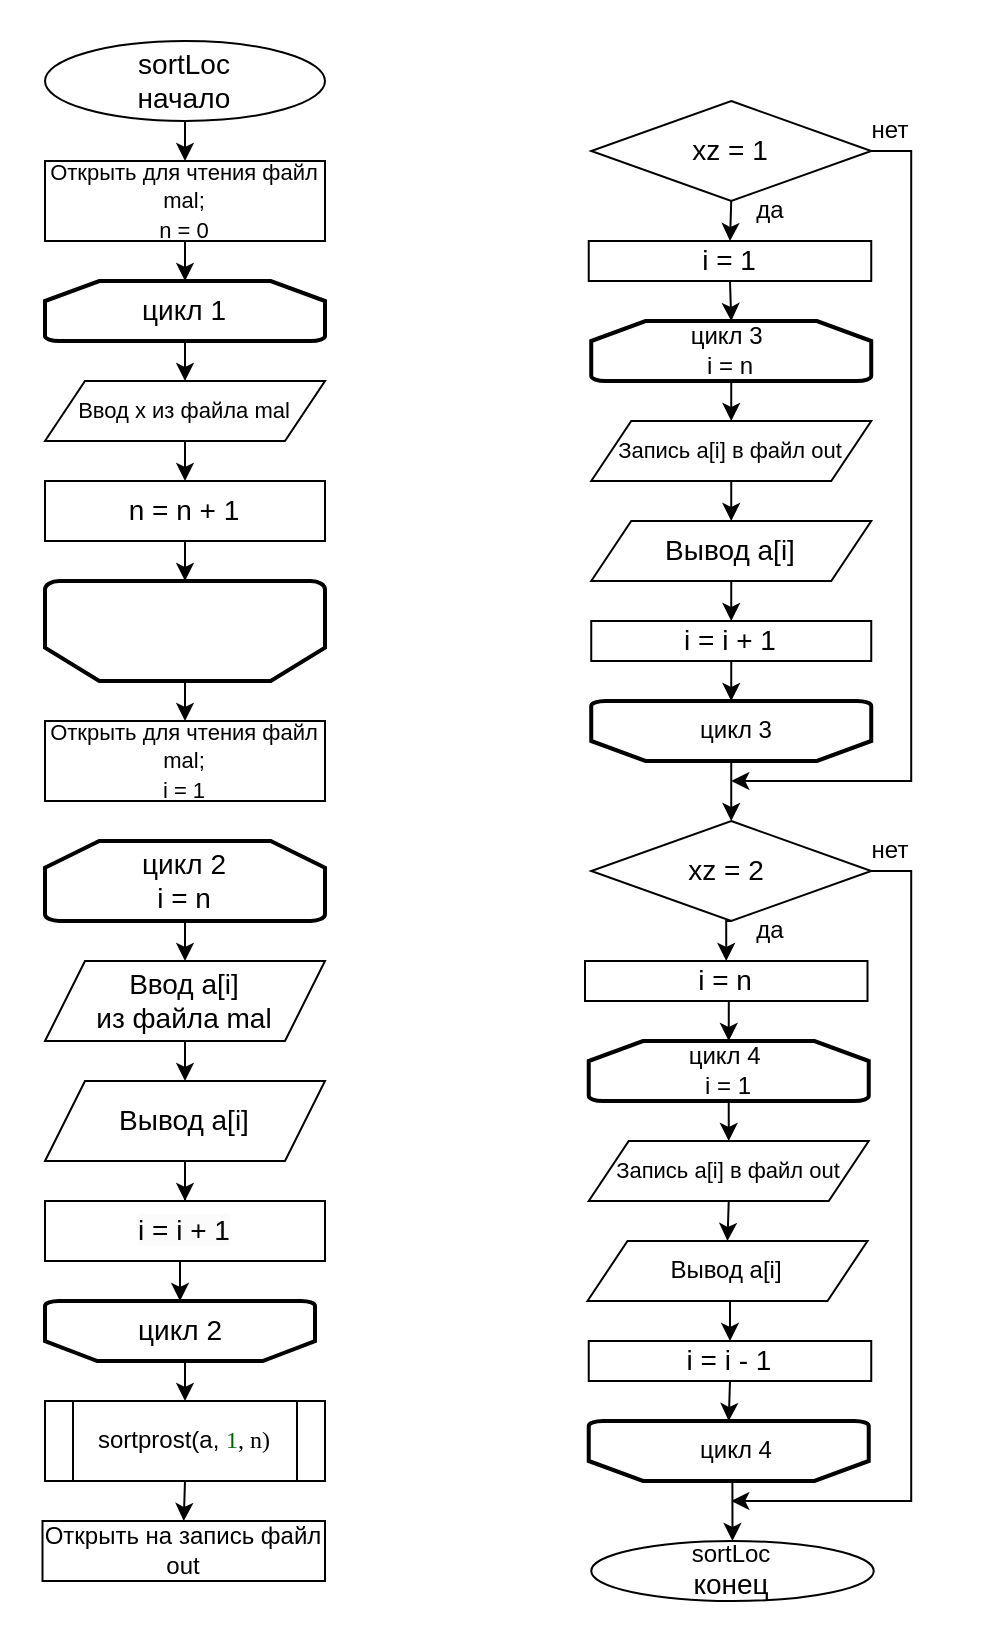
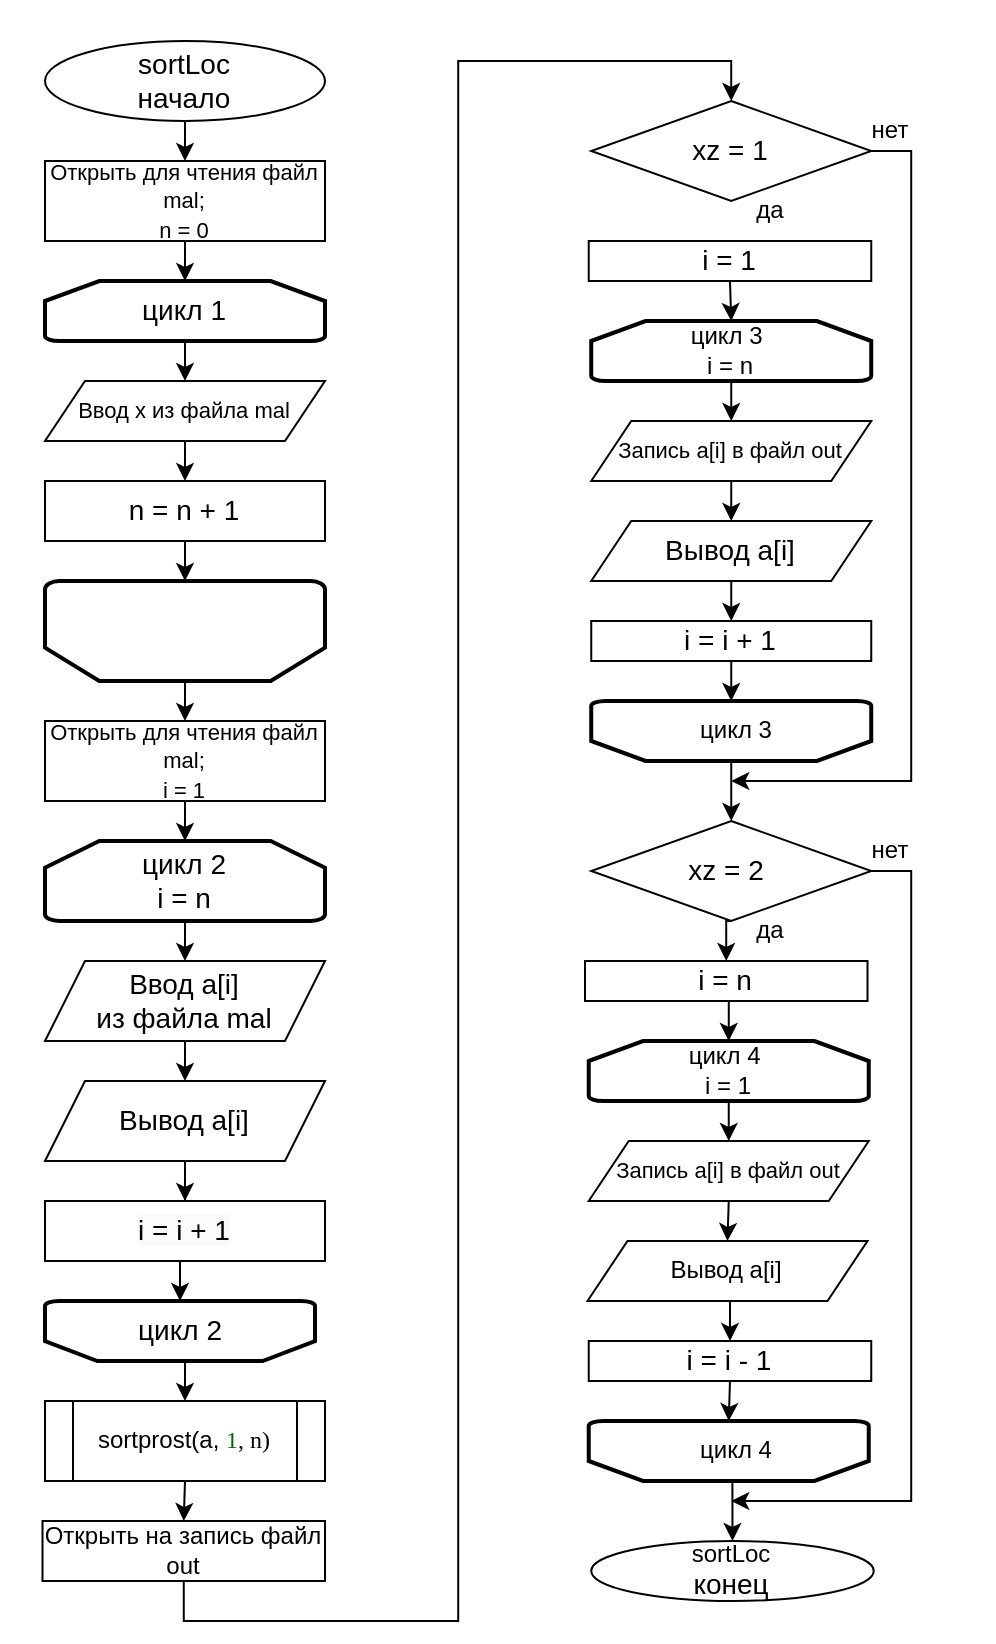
- <mxCell id="27" style="edgeStyle=orthogonalEdgeStyle;rounded=0;orthogonalLoop=1;jettySize=auto;html=1;exitX=0.5;exitY=1;exitDx=0;exitDy=0;entryX=0.5;entryY=0;entryDx=0;entryDy=0;" edge="1" parent="1" source="29" target="30"><mxGeometry relative="1" as="geometry" /></mxCell>
+ <mxCell id="58" style="edgeStyle=orthogonalEdgeStyle;rounded=0;orthogonalLoop=1;jettySize=auto;html=1;exitX=0.5;exitY=1;exitDx=0;exitDy=0;entryX=0.5;entryY=0;entryDx=0;entryDy=0;entryPerimeter=0;" edge="1" parent="1" source="12" target="14"><mxGeometry relative="1" as="geometry" /></mxCell>
+ <mxCell id="25" style="edgeStyle=orthogonalEdgeStyle;rounded=0;orthogonalLoop=1;jettySize=auto;html=1;exitX=0.5;exitY=1;exitDx=0;exitDy=0;entryX=0.5;entryY=0;entryDx=0;entryDy=0;" edge="1" parent="1" source="26" target="29"><mxGeometry relative="1" as="geometry" /></mxCell>
